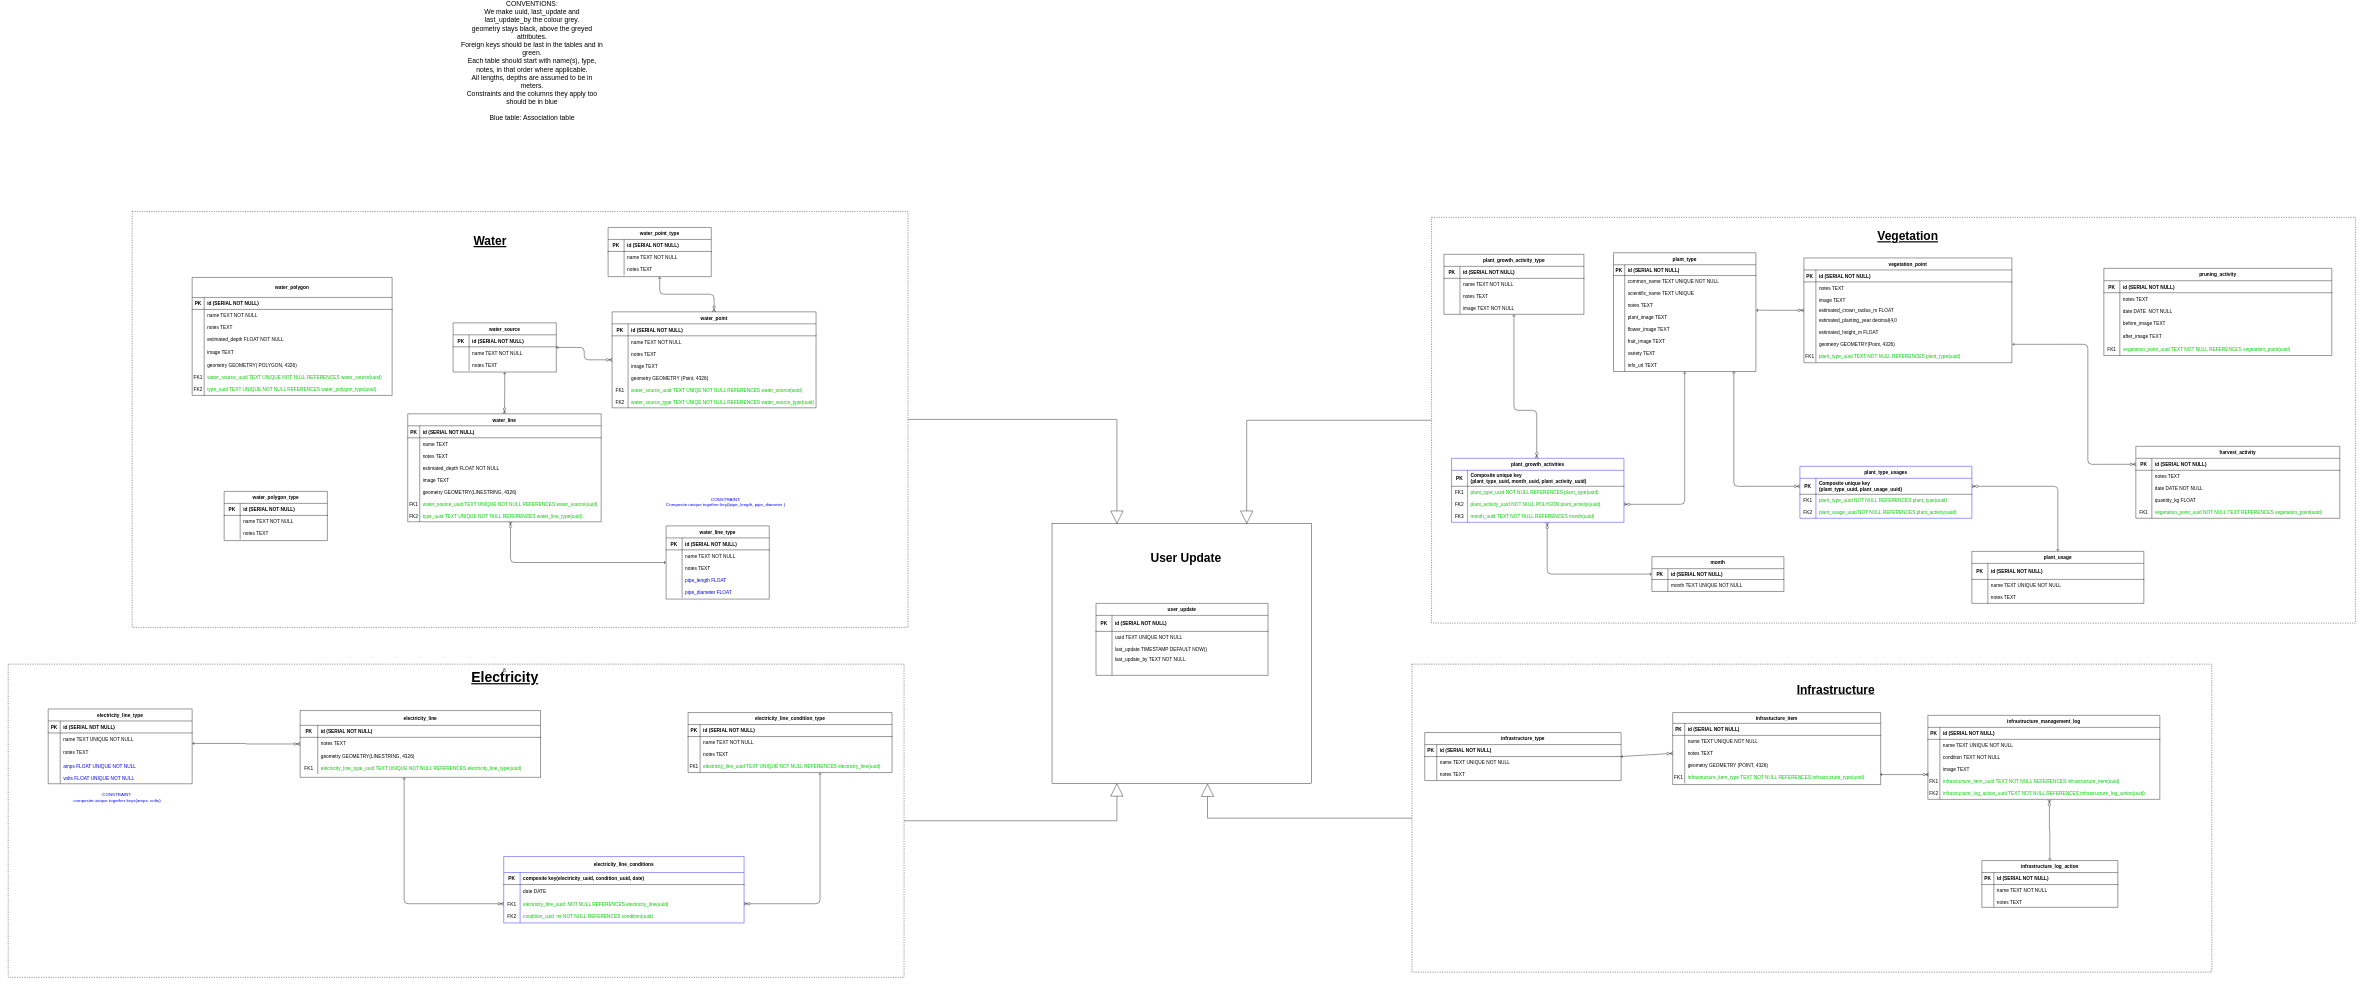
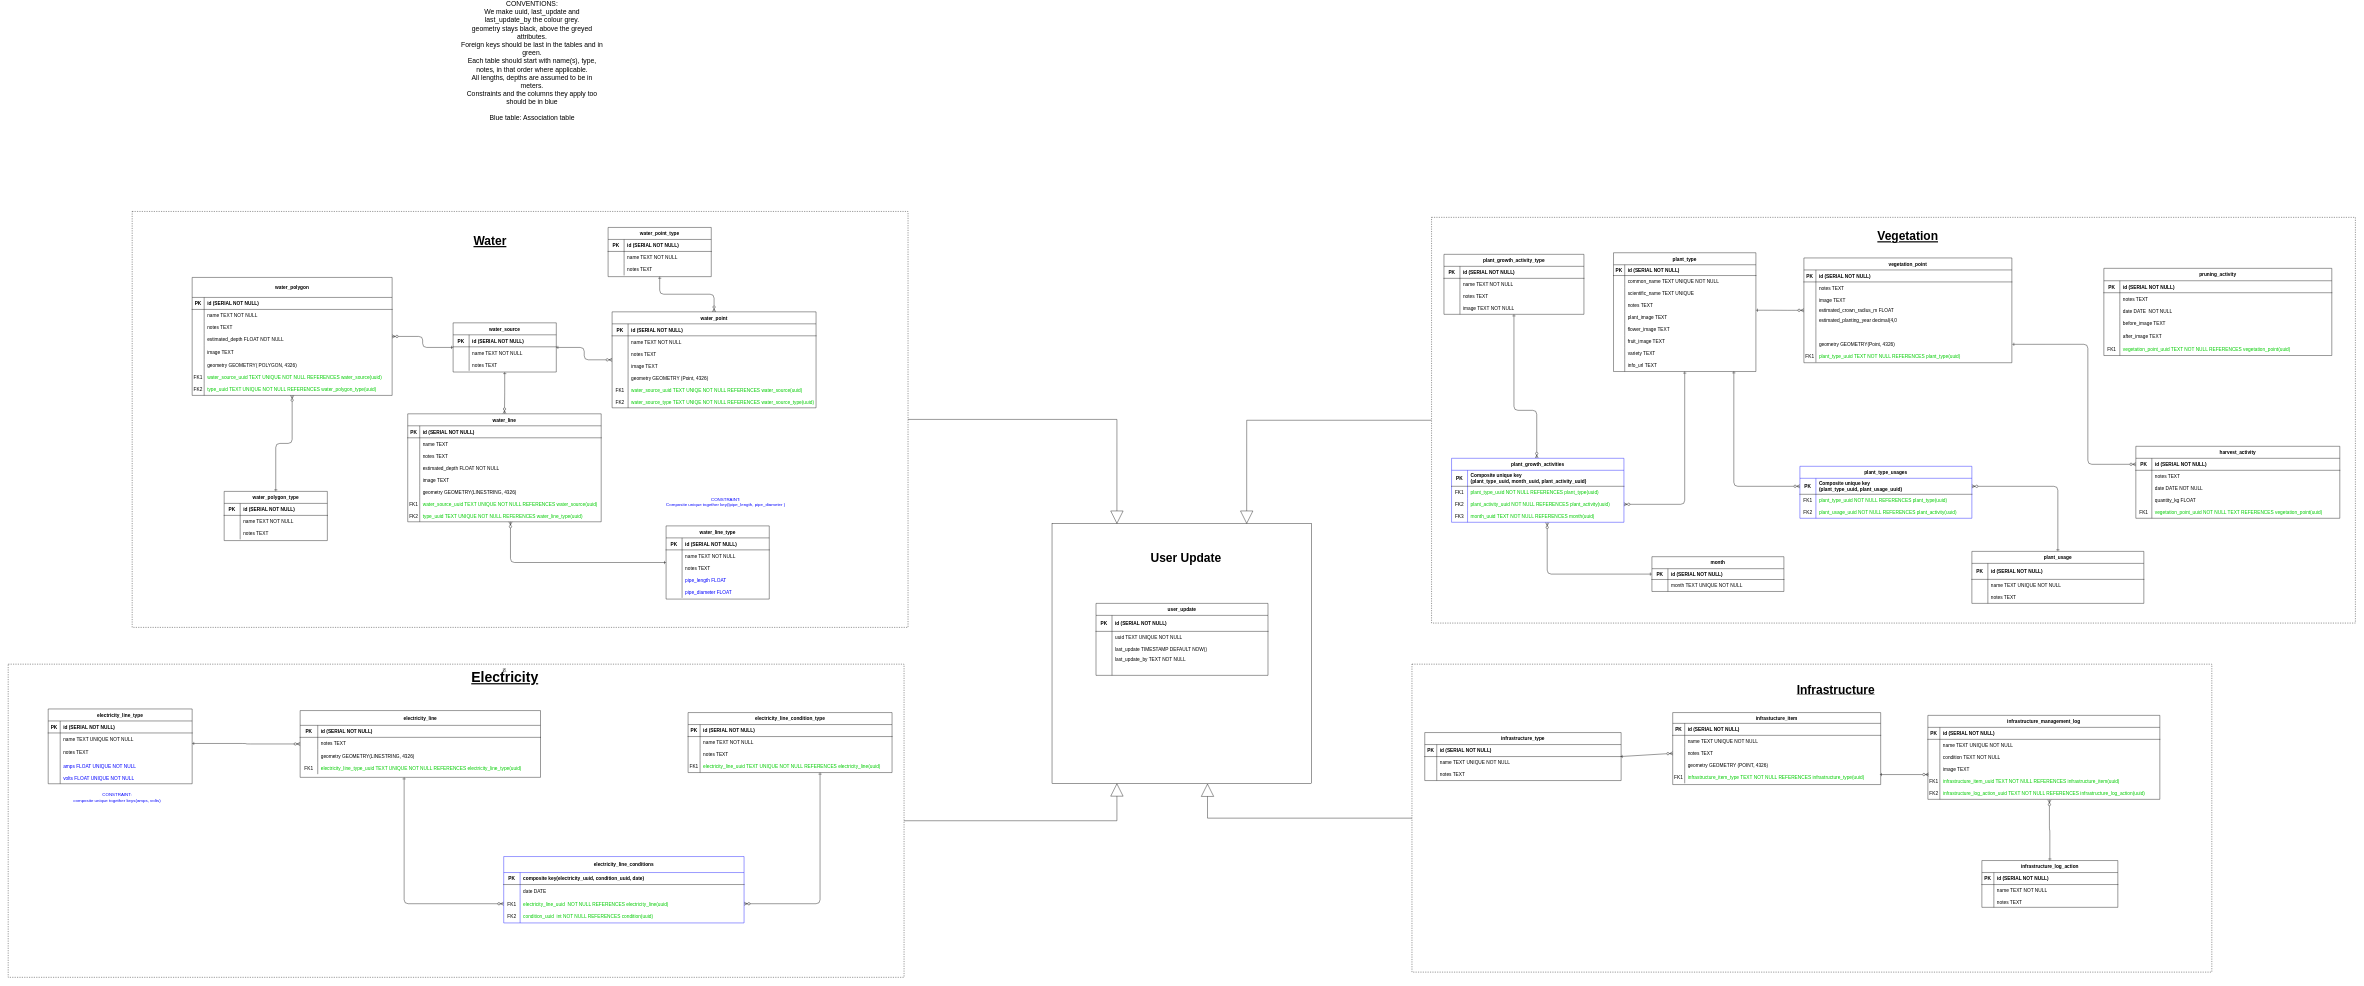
- <mxCell id="58" value="estimated_height_m FLOAT" style="shape=partialRectangle;overflow=hidden;connectable=0;fillColor=none;top=0;left=0;bottom=0;right=0;align=left;spacingLeft=6;" parent="56" vertex="1"><mxGeometry x="30" width="490" height="30" as="geometry"><mxRectangle width="490" height="30" as="alternateBounds" /></mxGeometry></mxCell>
+ <mxCell id="219" style="edgeStyle=orthogonalEdgeStyle;rounded=1;orthogonalLoop=1;jettySize=auto;html=1;fontColor=#FF0000;startArrow=ERone;startFill=0;endArrow=ERzeroToMany;endFill=0;" parent="1" source="209" target="184" edge="1"><mxGeometry relative="1" as="geometry"><mxPoint x="1198" y="1262" as="sourcePoint" /><mxPoint x="1078" y="1137" as="targetPoint" /></mxGeometry></mxCell>
+ <mxCell id="362" style="edgeStyle=orthogonalEdgeStyle;rounded=1;orthogonalLoop=1;jettySize=auto;html=1;fontColor=#FF0000;startArrow=ERone;startFill=0;endArrow=ERzeroToMany;endFill=0;" parent="1" source="335" target="184" edge="1"><mxGeometry relative="1" as="geometry"><mxPoint x="1152" y="885" as="sourcePoint" /><mxPoint x="1000" y="885" as="targetPoint" /></mxGeometry></mxCell>
- <mxCell id="124" value="plant_activity_uuid NOT NULL POLYGON plant_activity(uuid)" style="shape=partialRectangle;overflow=hidden;connectable=0;fillColor=none;top=0;left=0;bottom=0;right=0;align=left;spacingLeft=6;fontColor=#00CC00;" parent="122" vertex="1"><mxGeometry x="40" width="391" height="30" as="geometry"><mxRectangle width="391" height="30" as="alternateBounds" /></mxGeometry></mxCell>
+ <mxCell id="124" value="plant_activity_uuid NOT NULL REFERENCES plant_activity(uuid)" style="shape=partialRectangle;overflow=hidden;connectable=0;fillColor=none;top=0;left=0;bottom=0;right=0;align=left;spacingLeft=6;fontColor=#00CC00;" parent="122" vertex="1"><mxGeometry x="40" width="391" height="30" as="geometry"><mxRectangle width="391" height="30" as="alternateBounds" /></mxGeometry></mxCell>
